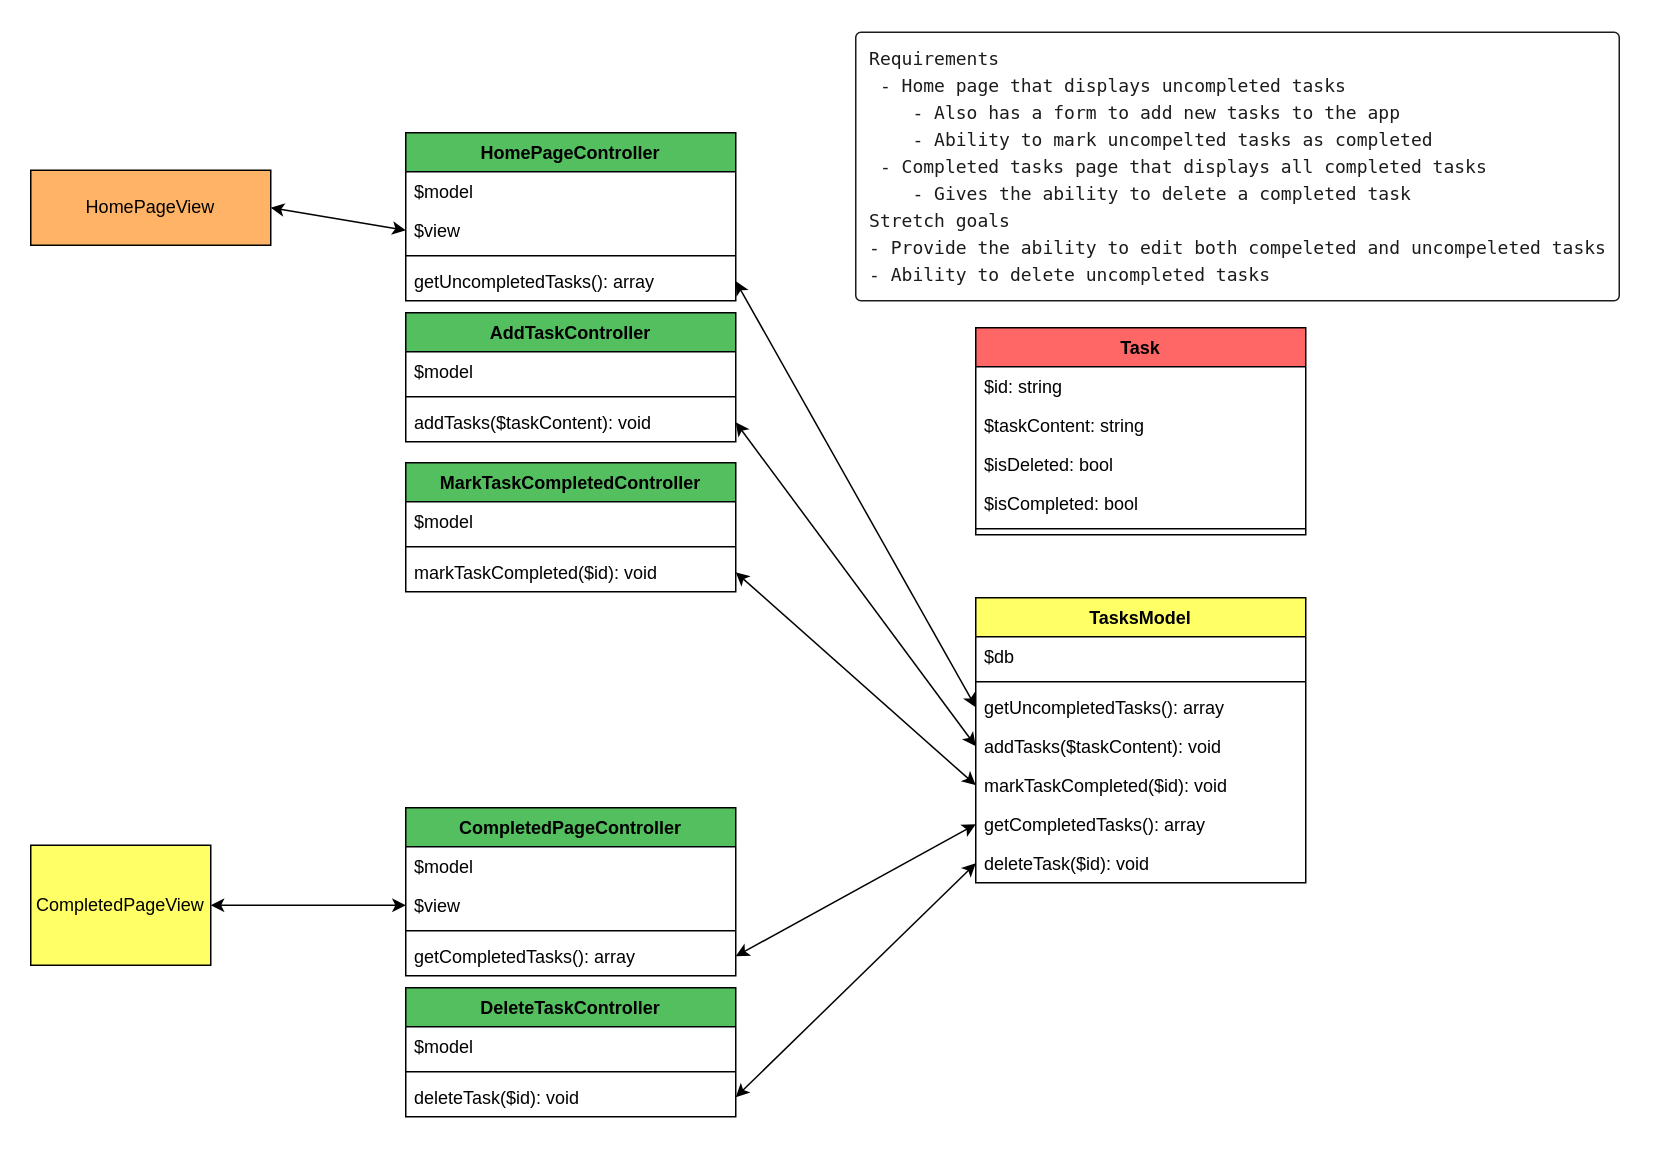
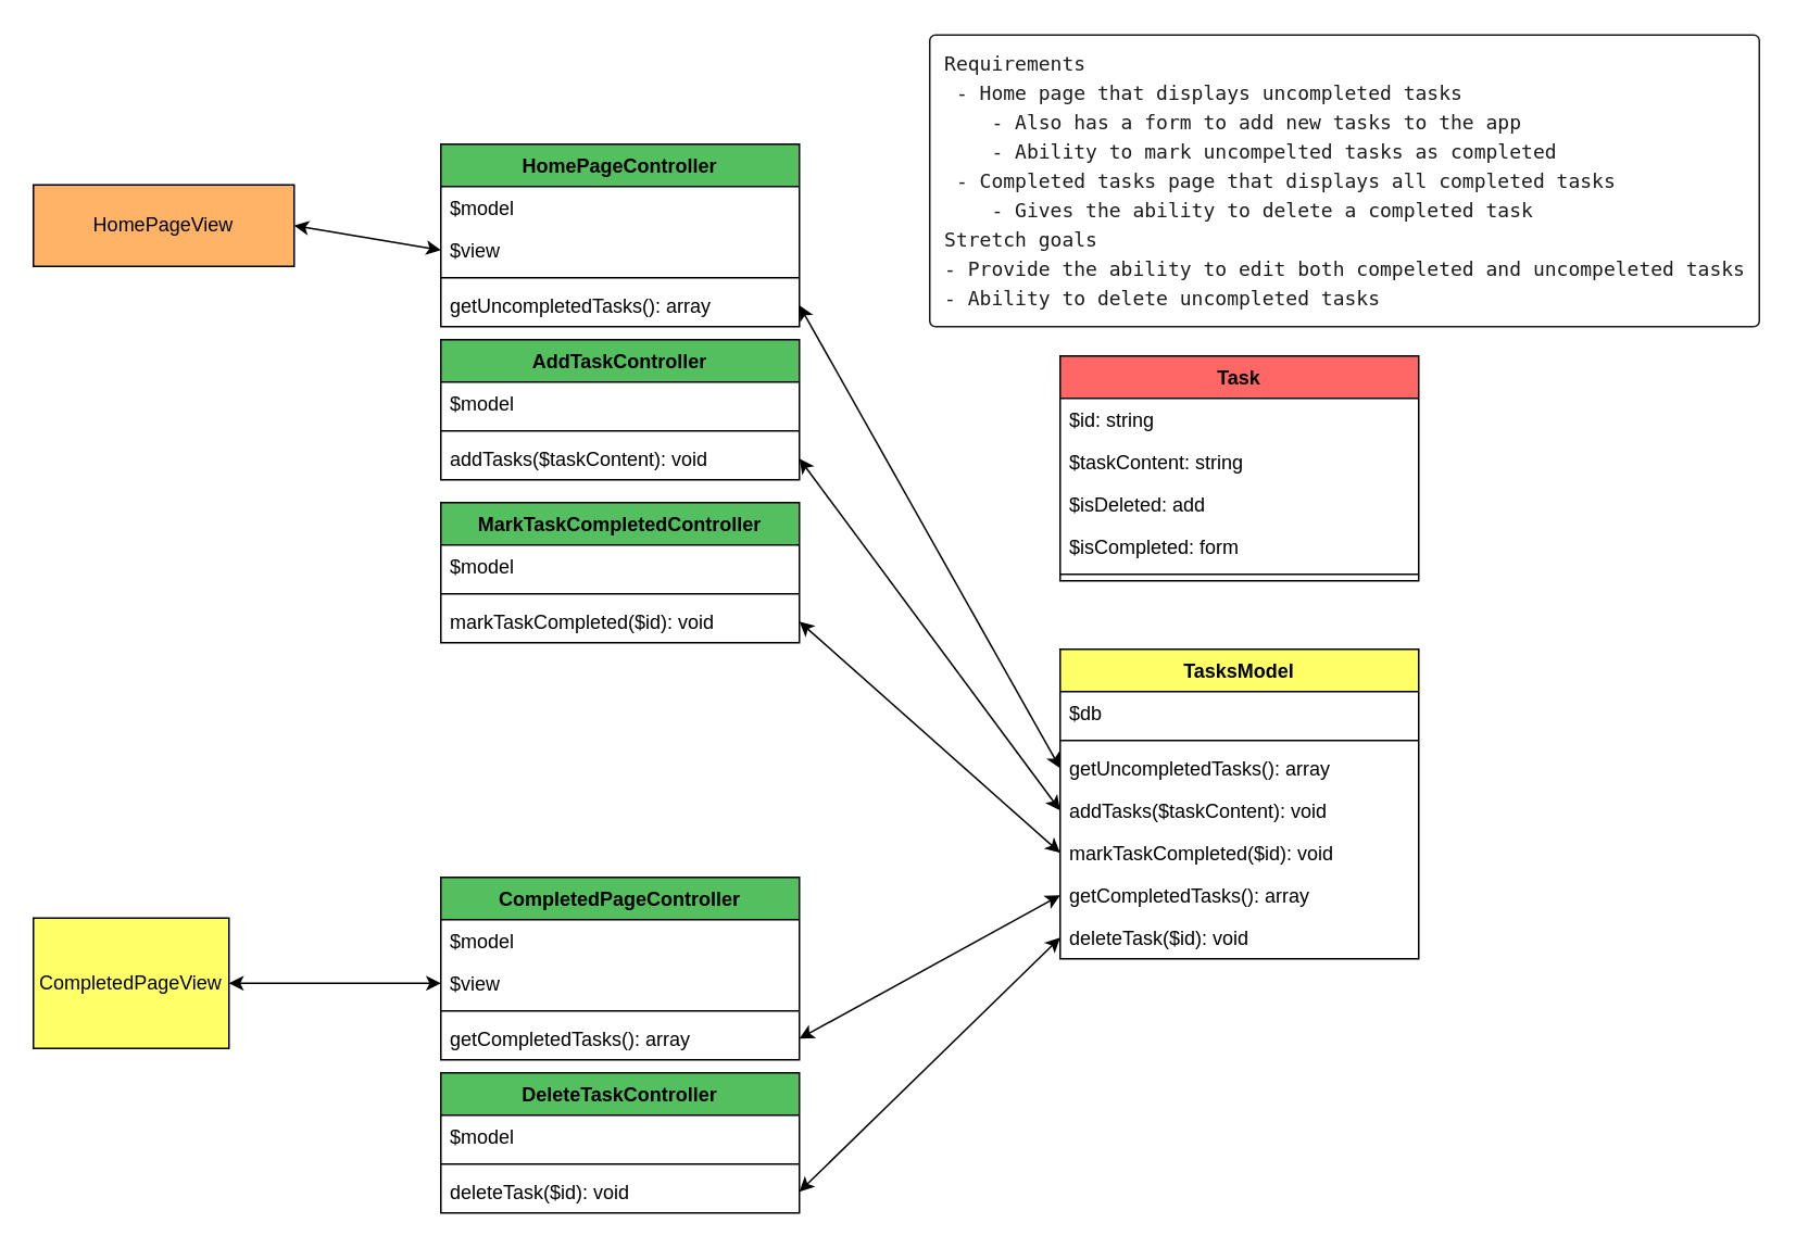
- <mxCell id="23" value="$isDeleted: bool" style="text;strokeColor=none;fillColor=none;align=left;verticalAlign=top;spacingLeft=4;spacingRight=4;overflow=hidden;rotatable=0;points=[[0,0.5],[1,0.5]];portConstraint=eastwest;" vertex="1" parent="20"><mxGeometry y="78" width="220" height="26" as="geometry" /></mxCell>
+ <mxCell id="23" value="$isDeleted: add" style="text;strokeColor=none;fillColor=none;align=left;verticalAlign=top;spacingLeft=4;spacingRight=4;overflow=hidden;rotatable=0;points=[[0,0.5],[1,0.5]];portConstraint=eastwest;" vertex="1" parent="20"><mxGeometry y="78" width="220" height="26" as="geometry" /></mxCell>
- <mxCell id="24" value="$isCompleted: bool" style="text;strokeColor=none;fillColor=none;align=left;verticalAlign=top;spacingLeft=4;spacingRight=4;overflow=hidden;rotatable=0;points=[[0,0.5],[1,0.5]];portConstraint=eastwest;" vertex="1" parent="20"><mxGeometry y="104" width="220" height="26" as="geometry" /></mxCell>
+ <mxCell id="24" value="$isCompleted: form" style="text;strokeColor=none;fillColor=none;align=left;verticalAlign=top;spacingLeft=4;spacingRight=4;overflow=hidden;rotatable=0;points=[[0,0.5],[1,0.5]];portConstraint=eastwest;" vertex="1" parent="20"><mxGeometry y="104" width="220" height="26" as="geometry" /></mxCell>
